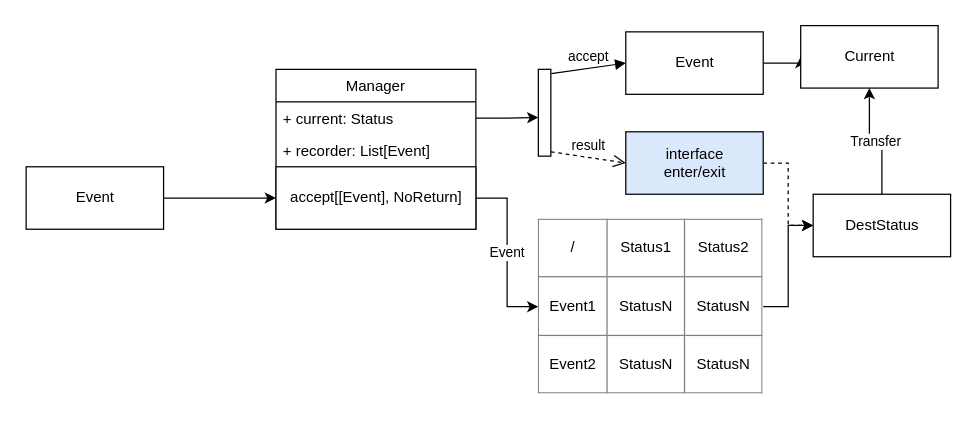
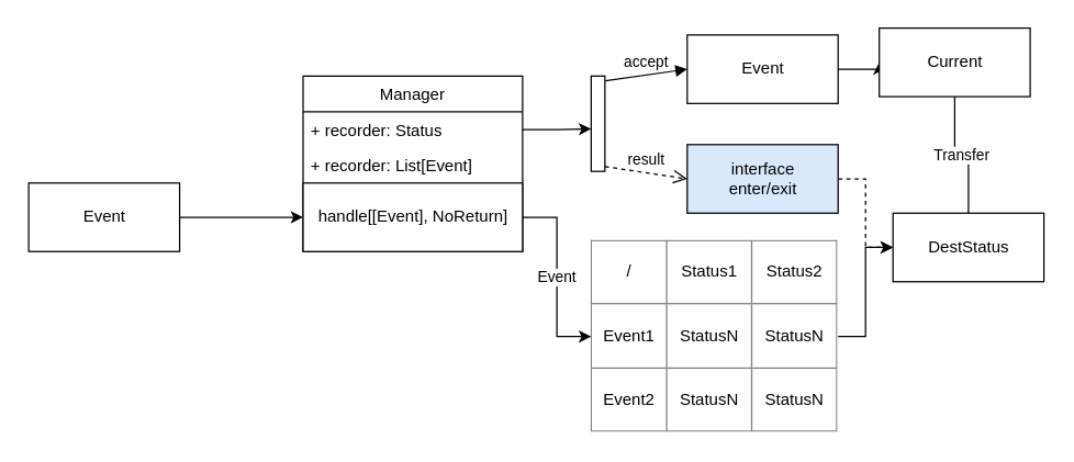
- <mxCell id="18" value="Transfer" style="edgeStyle=orthogonalEdgeStyle;rounded=0;orthogonalLoop=1;jettySize=auto;html=1;" edge="1" parent="1" source="19" target="21"><mxGeometry relative="1" as="geometry" /></mxCell>
+ <mxCell id="18" value="Transfer" style="edgeStyle=orthogonalEdgeStyle;rounded=0;orthogonalLoop=1;jettySize=auto;html=1;endArrow=none;" edge="1" parent="1" source="19" target="21"><mxGeometry relative="1" as="geometry" /></mxCell>
- <mxCell id="3" value="+ current: Status" style="text;strokeColor=none;fillColor=none;align=left;verticalAlign=top;spacingLeft=4;spacingRight=4;overflow=hidden;rotatable=0;points=[[0,0.5],[1,0.5]];portConstraint=eastwest;" vertex="1" parent="2"><mxGeometry y="26" width="160" height="26" as="geometry" /></mxCell>
+ <mxCell id="3" value="+ recorder: Status" style="text;strokeColor=none;fillColor=none;align=left;verticalAlign=top;spacingLeft=4;spacingRight=4;overflow=hidden;rotatable=0;points=[[0,0.5],[1,0.5]];portConstraint=eastwest;" vertex="1" parent="2"><mxGeometry y="26" width="160" height="26" as="geometry" /></mxCell>
- <mxCell id="5" value="accept[[Event], NoReturn]" style="html=1;" vertex="1" parent="2"><mxGeometry y="78" width="160" height="50" as="geometry" /></mxCell>
+ <mxCell id="5" value="handle[[Event], NoReturn]" style="html=1;" vertex="1" parent="2"><mxGeometry y="78" width="160" height="50" as="geometry" /></mxCell>
